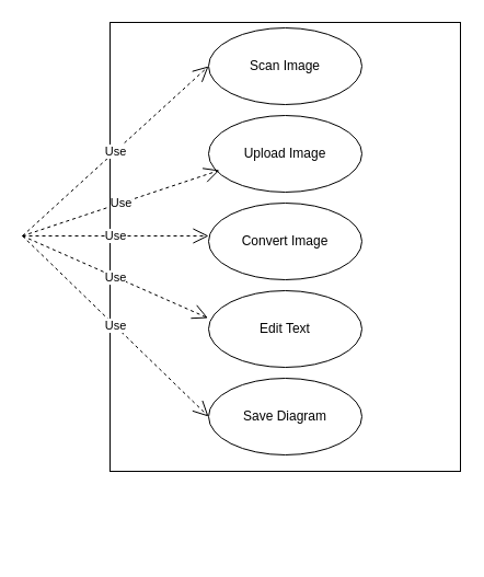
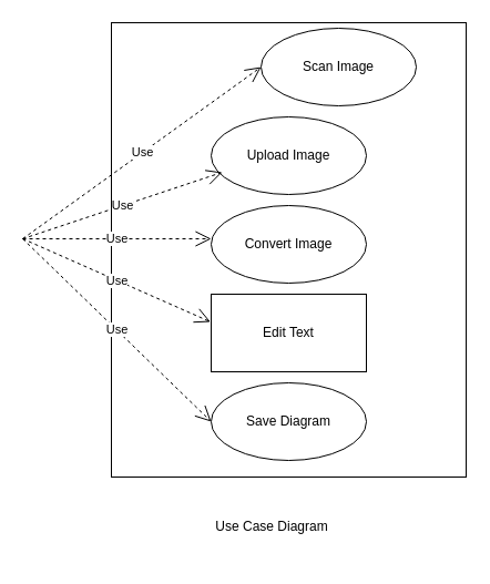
- <mxCell id="6" value="Scan Image" style="ellipse;whiteSpace=wrap;html=1;" vertex="1" parent="1"><mxGeometry x="190" y="25" width="140" height="70" as="geometry" /></mxCell>
+ <mxCell id="6" value="Scan Image" style="ellipse;whiteSpace=wrap;html=1;" vertex="1" parent="1"><mxGeometry x="235" y="25" width="140" height="70" as="geometry" /></mxCell>
- <mxCell id="5" value="Edit Text" style="ellipse;whiteSpace=wrap;html=1;" vertex="1" parent="1"><mxGeometry x="190" y="265" width="140" height="70" as="geometry" /></mxCell>
+ <mxCell id="5" value="Edit Text" style="whiteSpace=wrap;html=1;rounded=0;" vertex="1" parent="1"><mxGeometry x="190" y="265" width="140" height="70" as="geometry" /></mxCell>
+ <mxCell id="13" value="Use Case Diagram" style="text;html=1;strokeColor=none;fillColor=none;align=center;verticalAlign=middle;whiteSpace=wrap;rounded=0;" vertex="1" parent="1"><mxGeometry x="150" y="445" width="190" height="60" as="geometry" /></mxCell>
